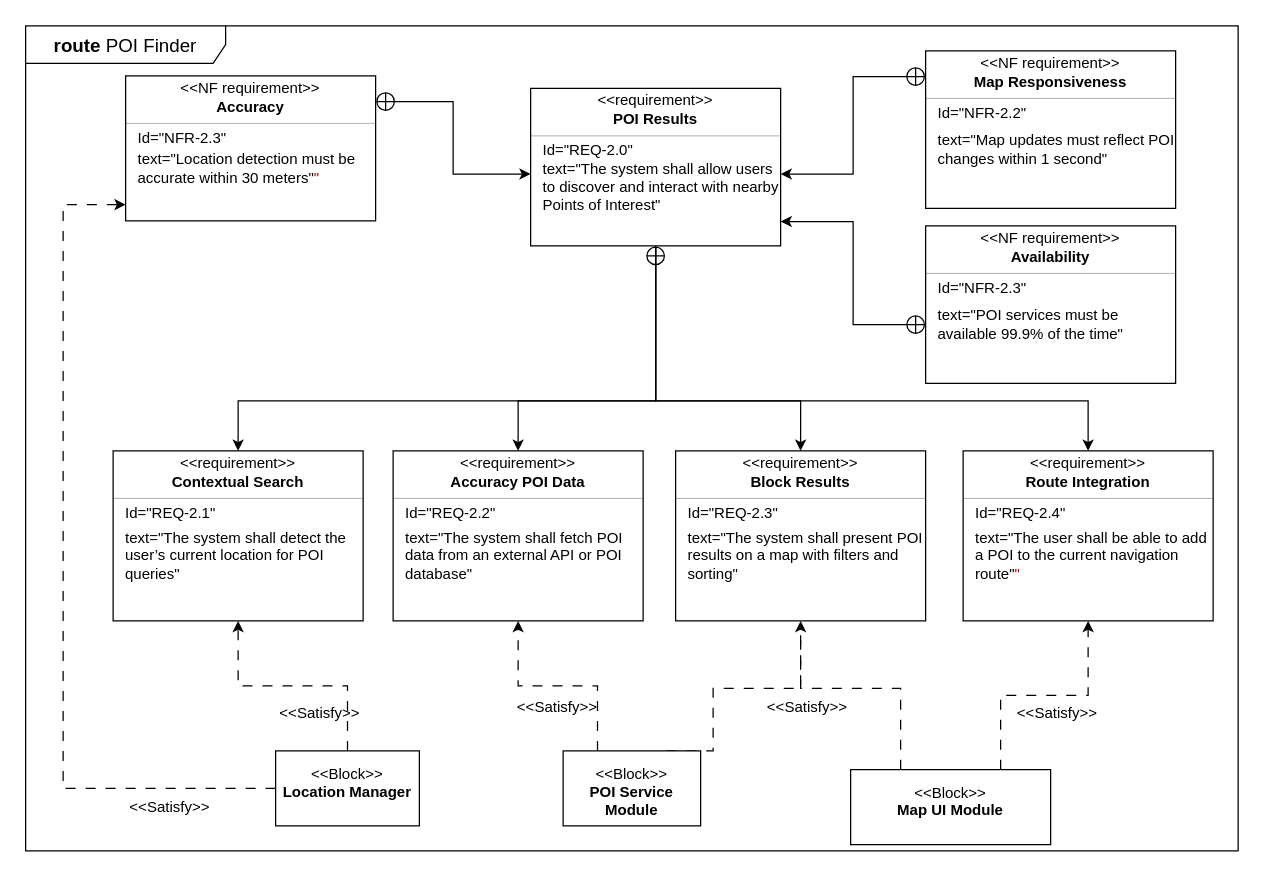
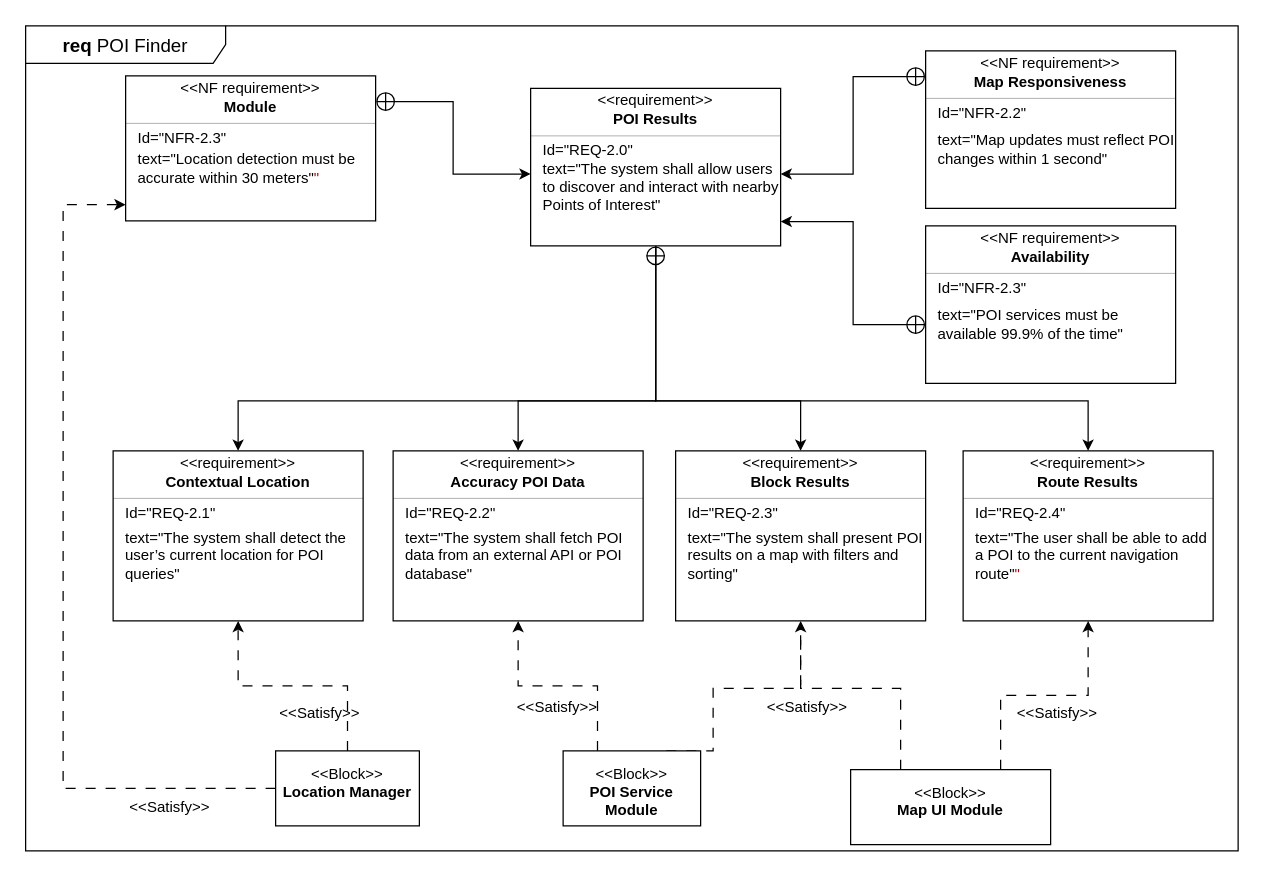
- <mxCell id="2" value="&lt;font style=&quot;font-size: 15px;&quot;&gt;&lt;b style=&quot;&quot;&gt;route &lt;/b&gt;POI Finder&lt;/font&gt;" style="shape=umlFrame;whiteSpace=wrap;html=1;pointerEvents=0;recursiveResize=0;container=1;collapsible=0;width=160;" vertex="1" parent="1"><mxGeometry x="20" y="20" width="970" height="660" as="geometry" /></mxCell>
+ <mxCell id="2" value="&lt;font style=&quot;font-size: 15px;&quot;&gt;&lt;b style=&quot;&quot;&gt;req &lt;/b&gt;POI Finder&lt;/font&gt;" style="shape=umlFrame;whiteSpace=wrap;html=1;pointerEvents=0;recursiveResize=0;container=1;collapsible=0;width=160;" vertex="1" parent="1"><mxGeometry x="20" y="20" width="970" height="660" as="geometry" /></mxCell>
- <mxCell id="54" value="Accuracy" style="html=1;align=center;spacing=0;verticalAlign=middle;strokeColor=none;fillColor=none;whiteSpace=wrap;fontStyle=1" vertex="1" parent="52"><mxGeometry y="16" width="200" height="18" as="geometry" /></mxCell>
+ <mxCell id="54" value="Module" style="html=1;align=center;spacing=0;verticalAlign=middle;strokeColor=none;fillColor=none;whiteSpace=wrap;fontStyle=1" vertex="1" parent="52"><mxGeometry y="16" width="200" height="18" as="geometry" /></mxCell>
- <mxCell id="37" value="Contextual Search" style="html=1;align=center;spacing=0;verticalAlign=middle;strokeColor=none;fillColor=none;whiteSpace=wrap;fontStyle=1" vertex="1" parent="35"><mxGeometry y="16" width="200" height="18" as="geometry" /></mxCell>
+ <mxCell id="37" value="Contextual Location" style="html=1;align=center;spacing=0;verticalAlign=middle;strokeColor=none;fillColor=none;whiteSpace=wrap;fontStyle=1" vertex="1" parent="35"><mxGeometry y="16" width="200" height="18" as="geometry" /></mxCell>
- <mxCell id="61" value="Route Integration" style="html=1;align=center;spacing=0;verticalAlign=middle;strokeColor=none;fillColor=none;whiteSpace=wrap;fontStyle=1" vertex="1" parent="59"><mxGeometry y="16" width="200" height="18" as="geometry" /></mxCell>
+ <mxCell id="61" value="Route Results" style="html=1;align=center;spacing=0;verticalAlign=middle;strokeColor=none;fillColor=none;whiteSpace=wrap;fontStyle=1" vertex="1" parent="59"><mxGeometry y="16" width="200" height="18" as="geometry" /></mxCell>
